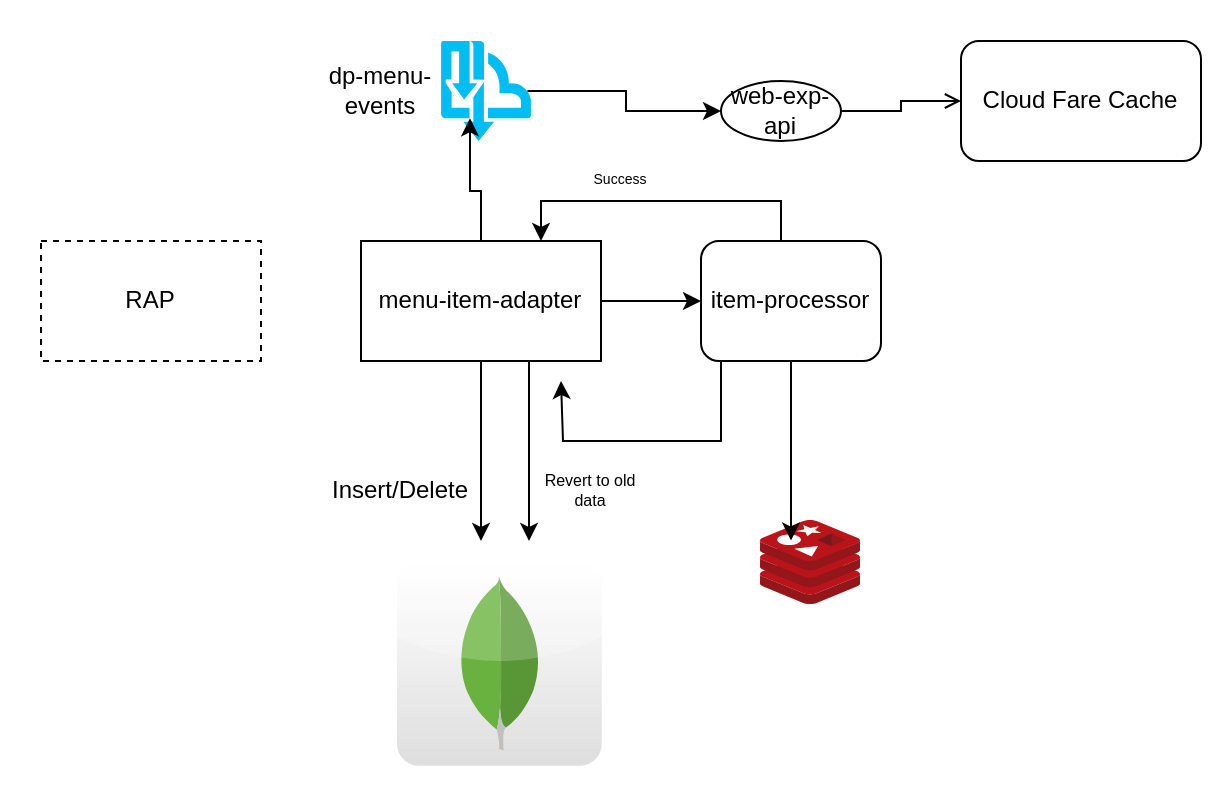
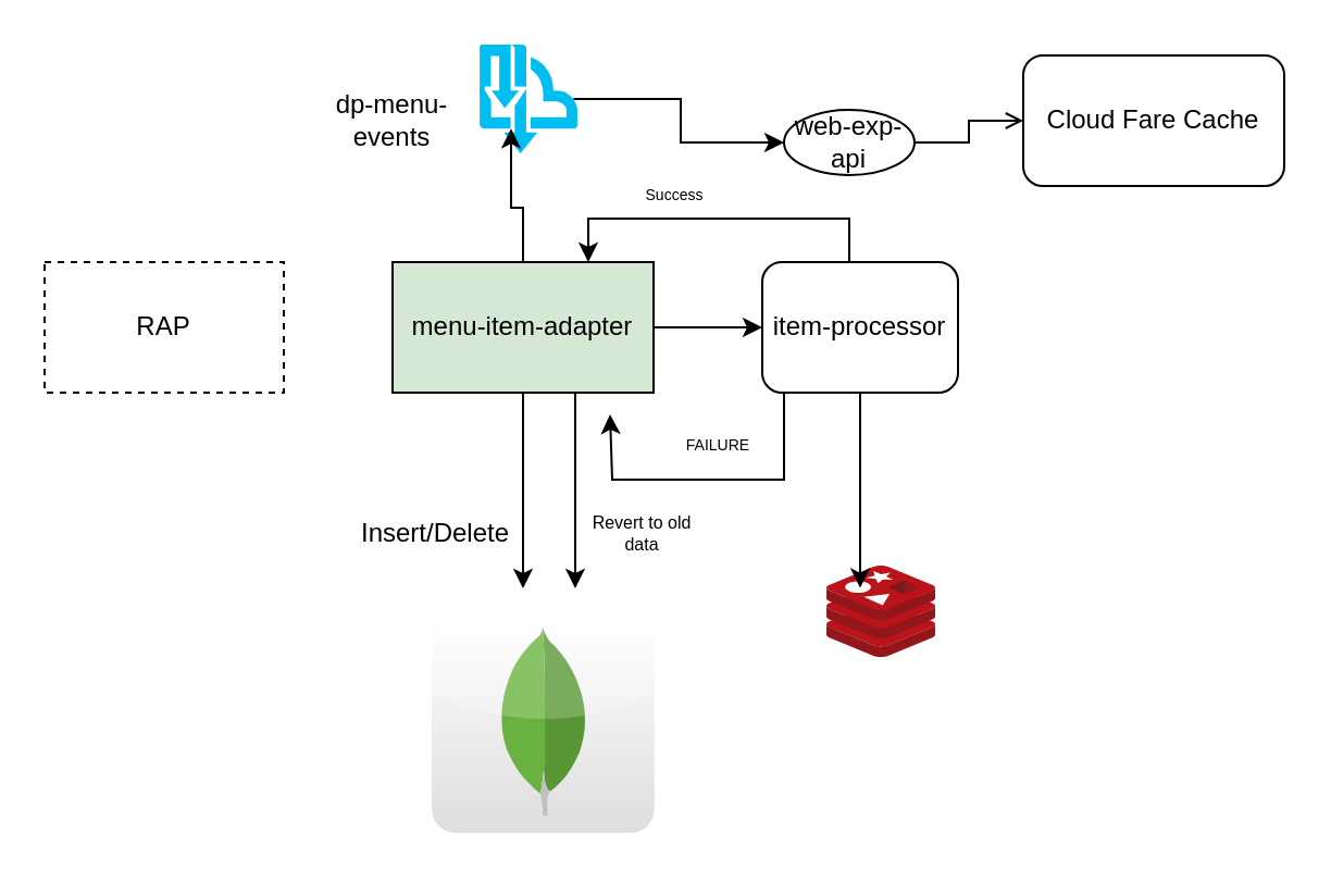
- <mxCell id="23" value="dp-menu-events" style="text;html=1;align=center;verticalAlign=middle;whiteSpace=wrap;rounded=0;" vertex="1" parent="1"><mxGeometry x="160" y="30" width="60" height="30" as="geometry" /></mxCell>
+ <mxCell id="23" value="dp-menu-events" style="text;html=1;align=center;verticalAlign=middle;whiteSpace=wrap;rounded=0;" vertex="1" parent="1"><mxGeometry x="150" y="40" width="60" height="30" as="geometry" /></mxCell>
- <mxCell id="18" value="Cloud Fare Cache" style="rounded=1;whiteSpace=wrap;html=1;" vertex="1" parent="1"><mxGeometry x="480" y="20" width="120" height="60" as="geometry" /></mxCell>
+ <mxCell id="18" value="Cloud Fare Cache" style="rounded=1;whiteSpace=wrap;html=1;" vertex="1" parent="1"><mxGeometry x="470" y="25" width="120" height="60" as="geometry" /></mxCell>
- <mxCell id="17" value="web-exp-api" style="ellipse;whiteSpace=wrap;html=1;" vertex="1" parent="1"><mxGeometry x="360" y="40" width="60" height="30" as="geometry" /></mxCell>
+ <mxCell id="17" value="web-exp-api" style="ellipse;whiteSpace=wrap;html=1;" vertex="1" parent="1"><mxGeometry x="360" y="50" width="60" height="30" as="geometry" /></mxCell>
- <mxCell id="5" value="menu-item-adapter" style="rounded=0;whiteSpace=wrap;html=1;" vertex="1" parent="1"><mxGeometry x="180" y="120" width="120" height="60" as="geometry" /></mxCell>
+ <mxCell id="5" value="menu-item-adapter" style="rounded=0;whiteSpace=wrap;html=1;fillColor=#d5e8d4;" vertex="1" parent="1"><mxGeometry x="180" y="120" width="120" height="60" as="geometry" /></mxCell>
+ <mxCell id="12" value="FAILURE" style="text;html=1;align=center;verticalAlign=middle;whiteSpace=wrap;rounded=0;fontSize=7;" vertex="1" parent="1"><mxGeometry x="300.4" y="190" width="60" height="30" as="geometry" /></mxCell>
